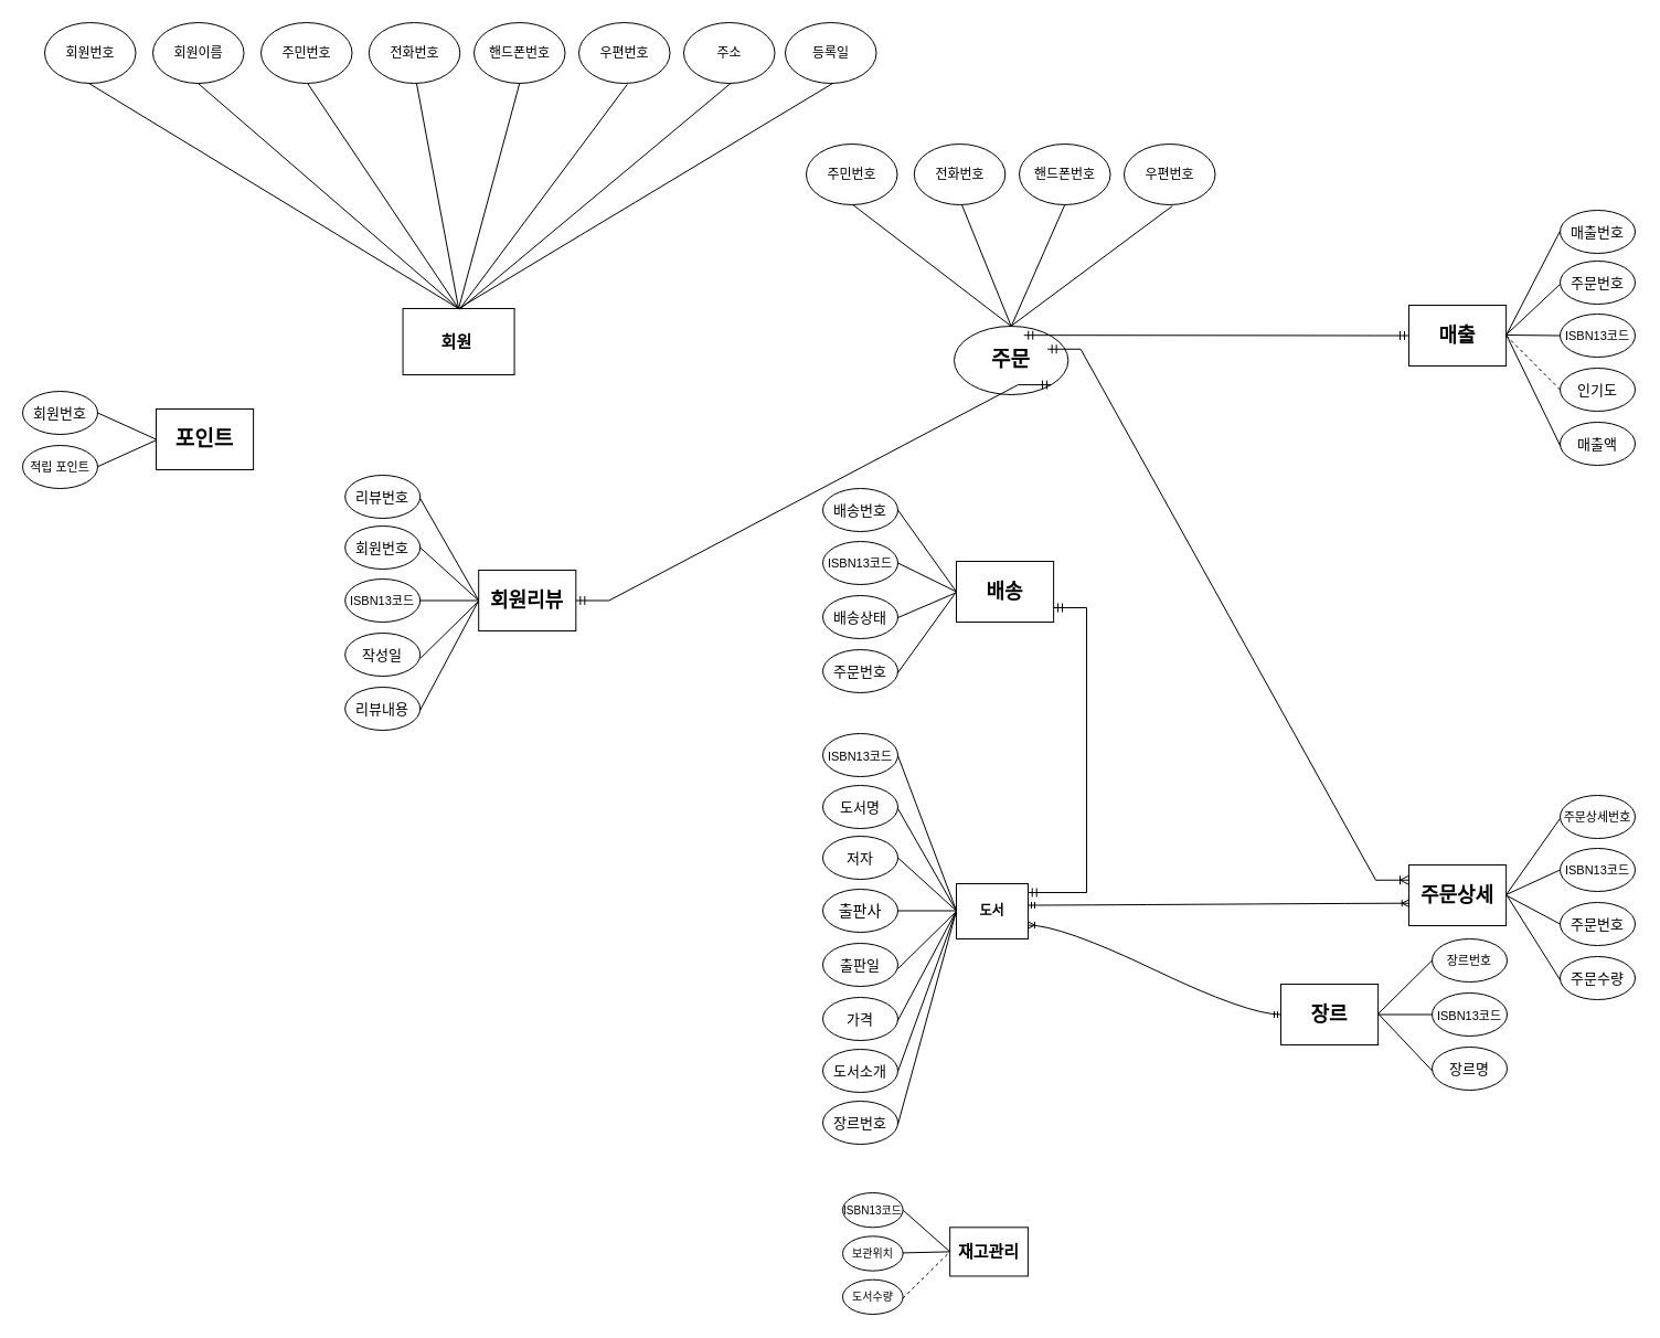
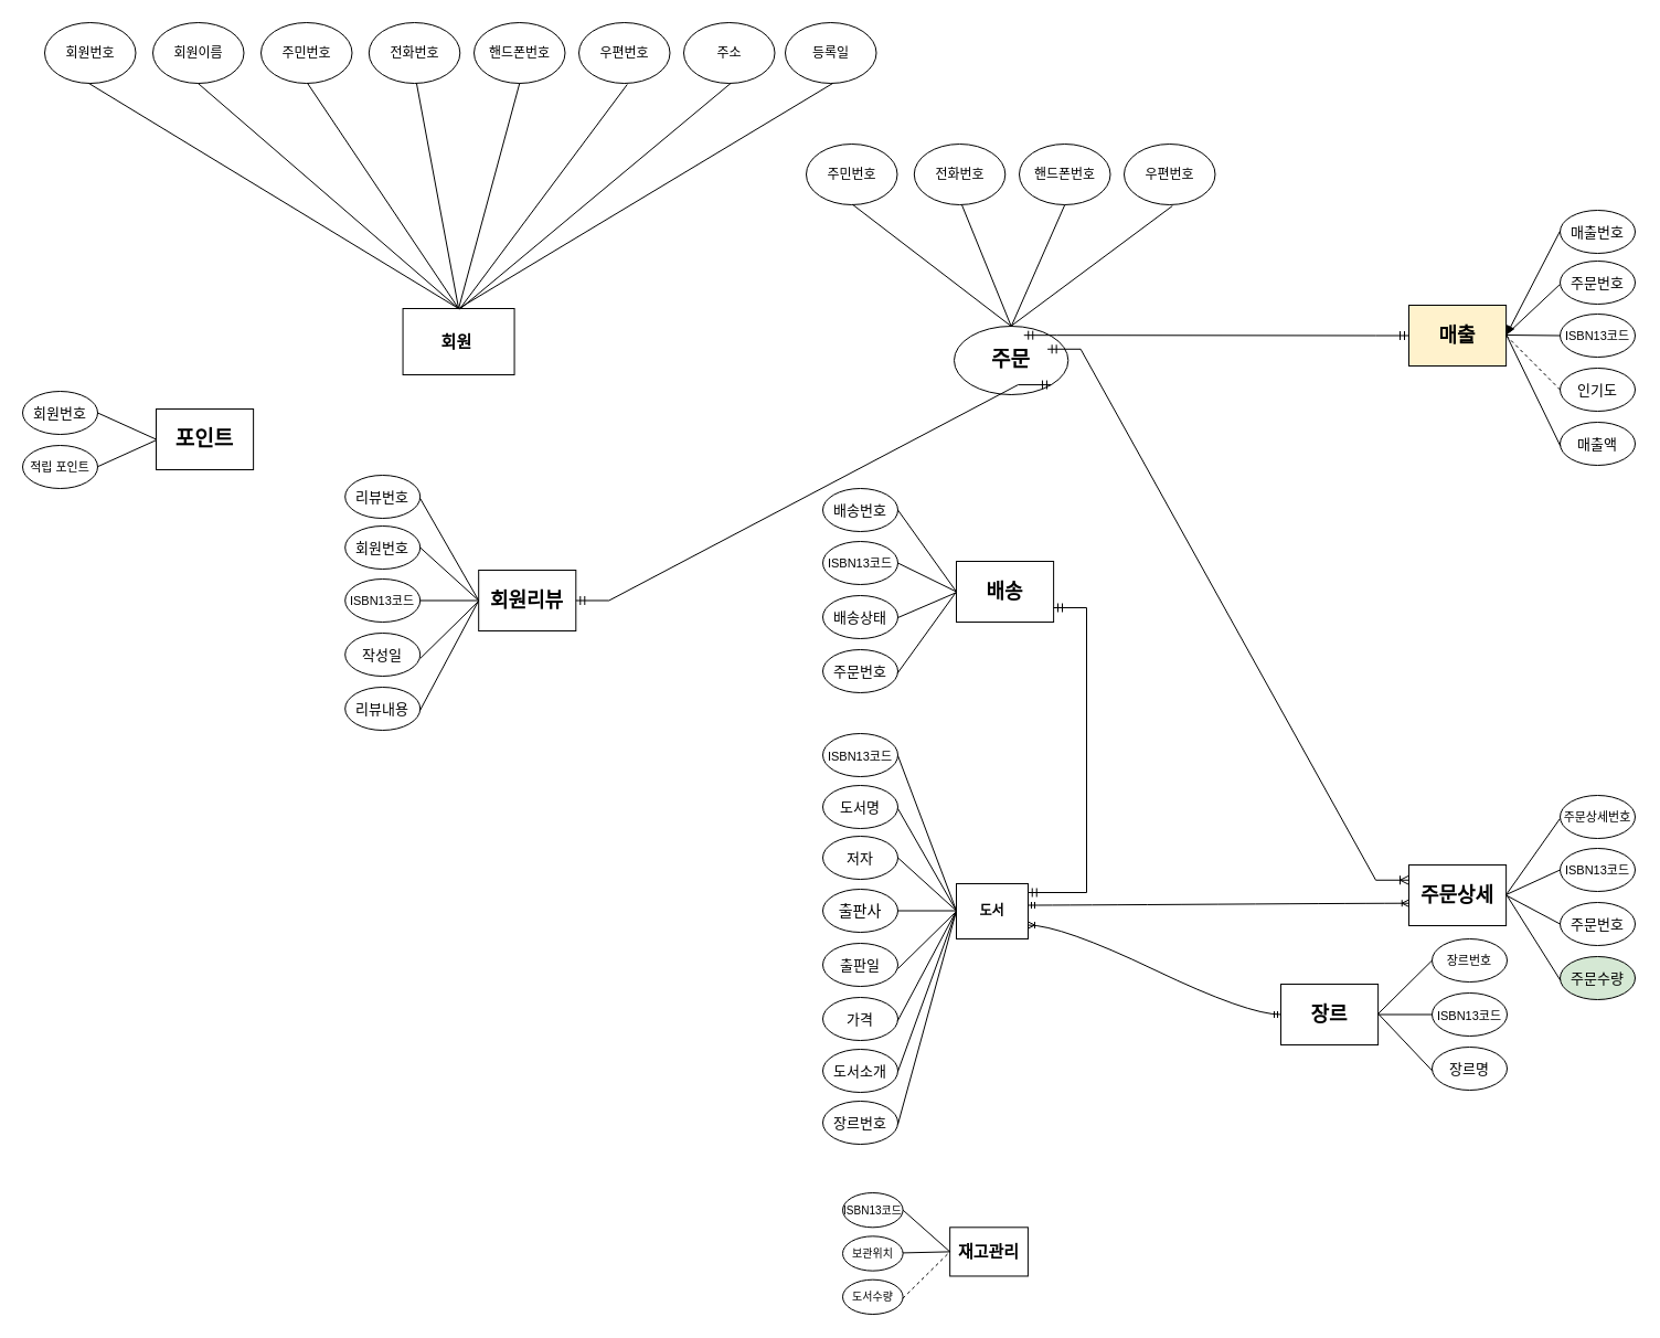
- <mxCell id="76" value="" style="endArrow=none;html=1;rounded=0;entryX=1.002;entryY=0.491;entryDx=0;entryDy=0;entryPerimeter=0;exitX=-0.002;exitY=0.487;exitDx=0;exitDy=0;exitPerimeter=0;" parent="65" source="67" target="66" edge="1"><mxGeometry width="50" height="50" relative="1" as="geometry"><mxPoint x="205.02" y="21" as="sourcePoint" /><mxPoint x="88" y="115" as="targetPoint" /></mxGeometry></mxCell>
+ <mxCell id="76" value="" style="endArrow=block;html=1;rounded=0;entryX=1.002;entryY=0.491;entryDx=0;entryDy=0;entryPerimeter=0;exitX=-0.002;exitY=0.487;exitDx=0;exitDy=0;exitPerimeter=0;" parent="65" source="67" target="66" edge="1"><mxGeometry width="50" height="50" relative="1" as="geometry"><mxPoint x="205.02" y="21" as="sourcePoint" /><mxPoint x="88" y="115" as="targetPoint" /></mxGeometry></mxCell>
- <mxCell id="66" value="매출" style="rounded=0;whiteSpace=wrap;html=1;fontSize=18;fontStyle=1" parent="65" vertex="1"><mxGeometry y="86" width="88.11" height="55" as="geometry" /></mxCell>
+ <mxCell id="66" value="매출" style="rounded=0;whiteSpace=wrap;html=1;fontSize=18;fontStyle=1;fillColor=#fff2cc;" parent="65" vertex="1"><mxGeometry y="86" width="88.11" height="55" as="geometry" /></mxCell>
- <mxCell id="60" value="주문수량" style="ellipse;whiteSpace=wrap;html=1;fontSize=13;" parent="55" vertex="1"><mxGeometry x="137" y="146" width="68.02" height="39" as="geometry" /></mxCell>
+ <mxCell id="60" value="주문수량" style="ellipse;whiteSpace=wrap;html=1;fontSize=13;fillColor=#d5e8d4;" parent="55" vertex="1"><mxGeometry x="137" y="146" width="68.02" height="39" as="geometry" /></mxCell>
